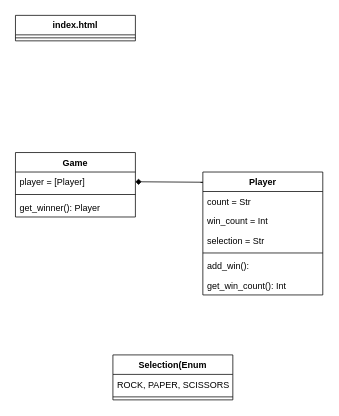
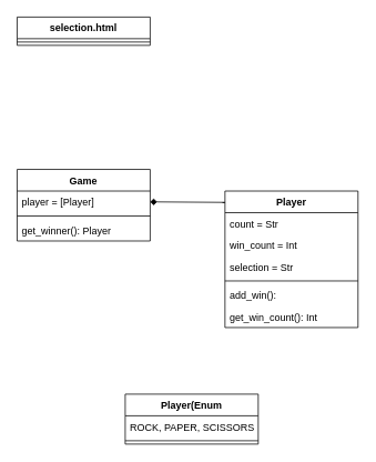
- <mxCell id="3" value="index.html" style="swimlane;fontStyle=1;align=center;verticalAlign=top;childLayout=stackLayout;horizontal=1;startSize=26;horizontalStack=0;resizeParent=1;resizeParentMax=0;resizeLast=0;collapsible=1;marginBottom=0;" vertex="1" parent="1"><mxGeometry x="20" width="160" height="34" as="geometry" y="20" /></mxCell>
+ <mxCell id="3" value="selection.html" style="swimlane;fontStyle=1;align=center;verticalAlign=top;childLayout=stackLayout;horizontal=1;startSize=26;horizontalStack=0;resizeParent=1;resizeParentMax=0;resizeLast=0;collapsible=1;marginBottom=0;" vertex="1" parent="1"><mxGeometry x="20" width="160" height="34" as="geometry" y="20" /></mxCell>
- <mxCell id="16" value="Selection(Enum" style="swimlane;fontStyle=1;align=center;verticalAlign=top;childLayout=stackLayout;horizontal=1;startSize=26;horizontalStack=0;resizeParent=1;resizeParentMax=0;resizeLast=0;collapsible=1;marginBottom=0;" vertex="1" parent="1"><mxGeometry x="150" y="473" width="160" height="60" as="geometry" /></mxCell>
+ <mxCell id="16" value="Player(Enum" style="swimlane;fontStyle=1;align=center;verticalAlign=top;childLayout=stackLayout;horizontal=1;startSize=26;horizontalStack=0;resizeParent=1;resizeParentMax=0;resizeLast=0;collapsible=1;marginBottom=0;" vertex="1" parent="1"><mxGeometry x="150" y="473" width="160" height="60" as="geometry" /></mxCell>
